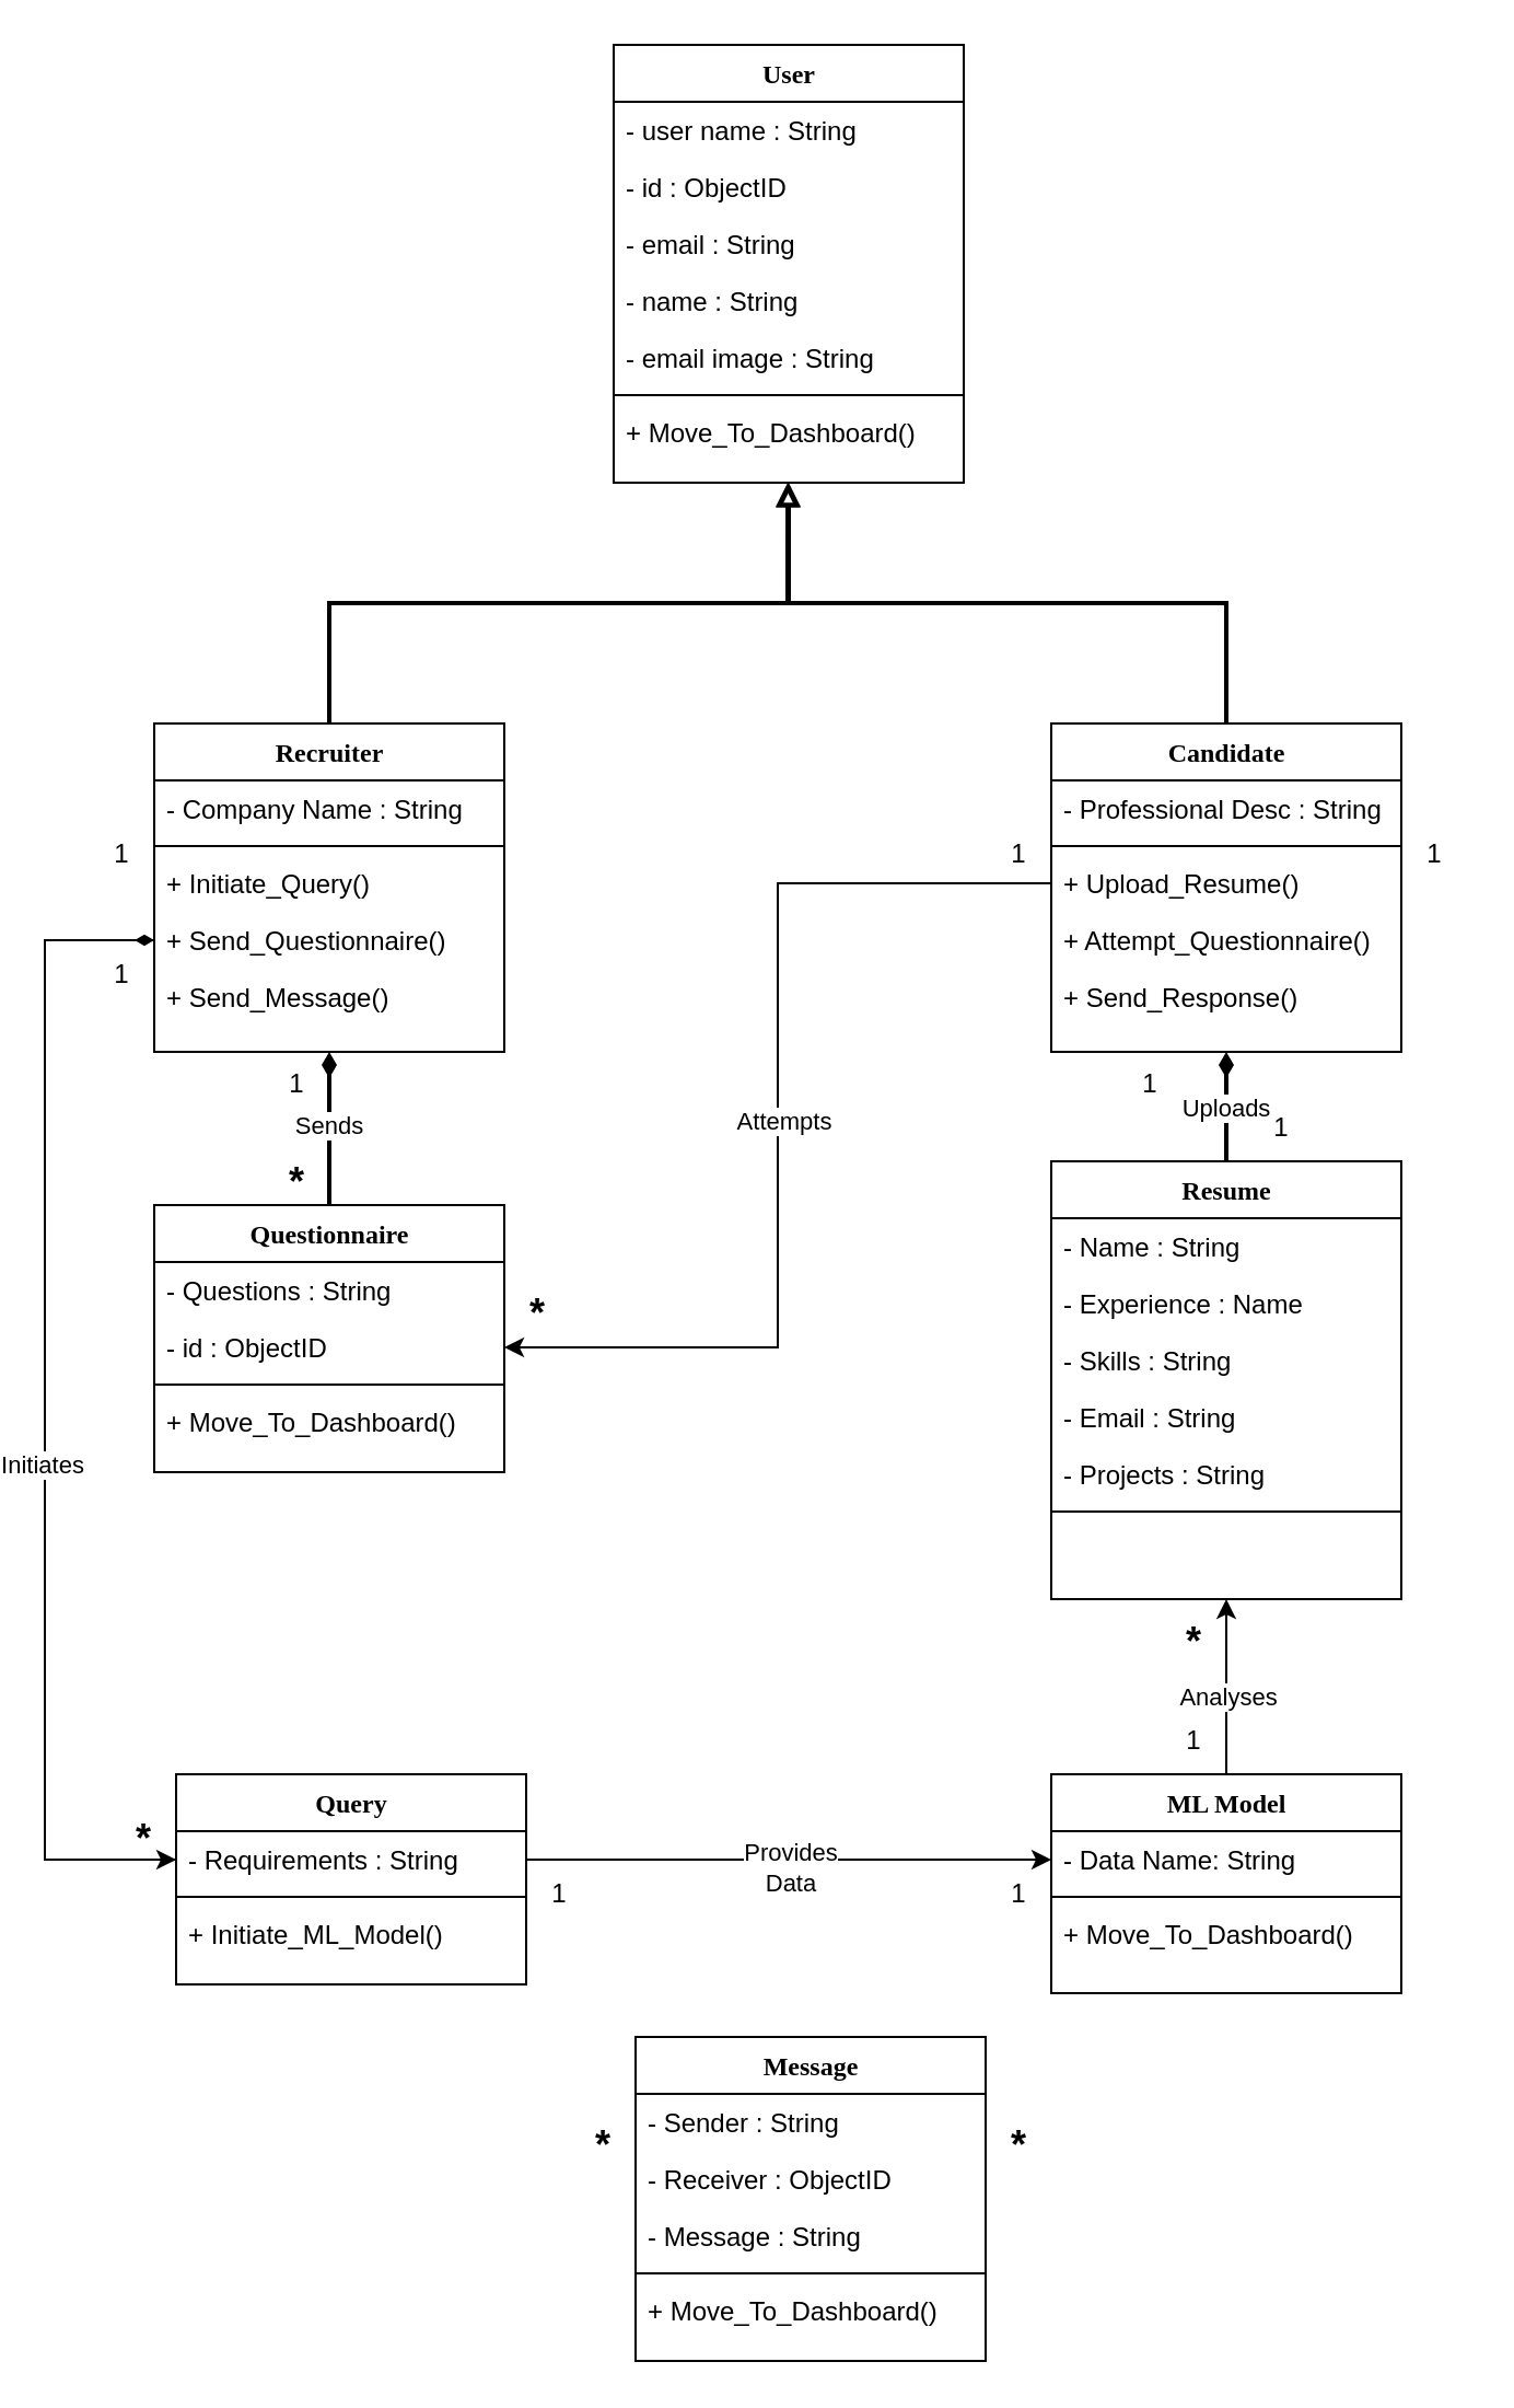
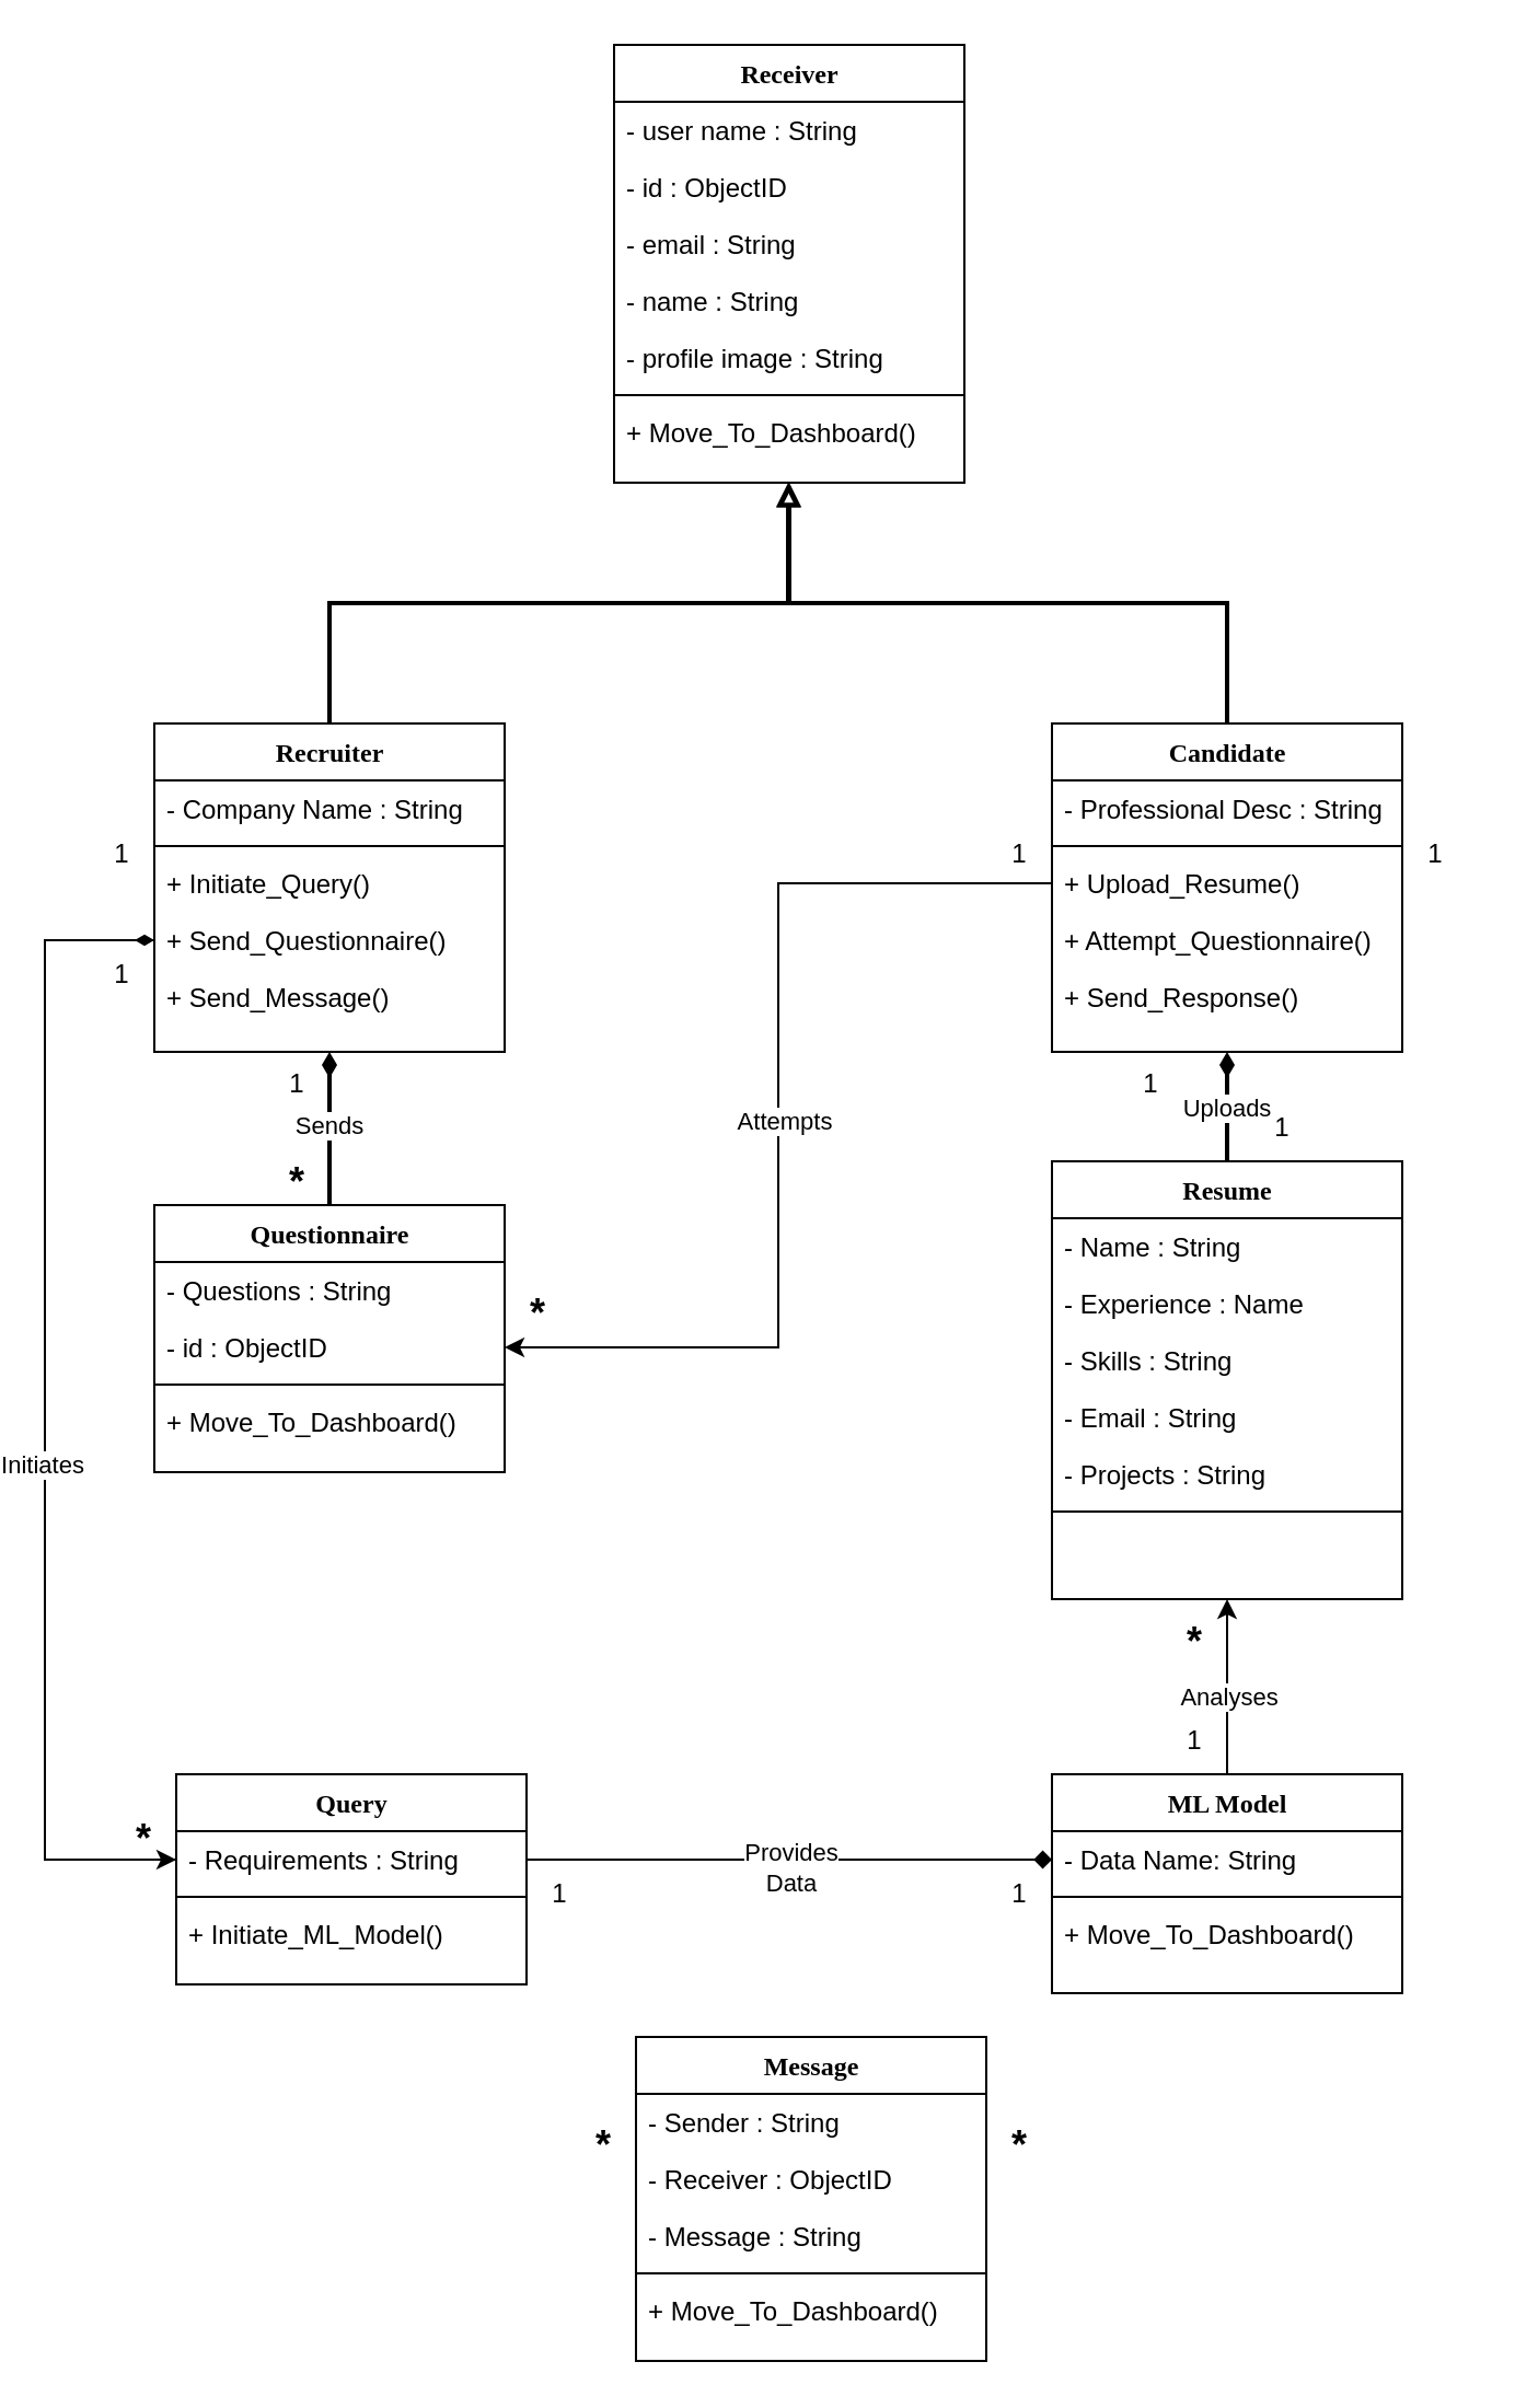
- <mxCell id="8" value="User" style="swimlane;html=1;fontStyle=1;align=center;verticalAlign=top;childLayout=stackLayout;horizontal=1;startSize=26;horizontalStack=0;resizeParent=1;resizeLast=0;collapsible=1;marginBottom=0;swimlaneFillColor=#ffffff;rounded=0;shadow=0;comic=0;labelBackgroundColor=none;strokeWidth=1;fillColor=none;fontFamily=Verdana;fontSize=12" parent="1" vertex="1"><mxGeometry x="280" y="20" width="160" height="200" as="geometry" /></mxCell>
+ <mxCell id="8" value="Receiver" style="swimlane;html=1;fontStyle=1;align=center;verticalAlign=top;childLayout=stackLayout;horizontal=1;startSize=26;horizontalStack=0;resizeParent=1;resizeLast=0;collapsible=1;marginBottom=0;swimlaneFillColor=#ffffff;rounded=0;shadow=0;comic=0;labelBackgroundColor=none;strokeWidth=1;fillColor=none;fontFamily=Verdana;fontSize=12" parent="1" vertex="1"><mxGeometry x="280" y="20" width="160" height="200" as="geometry" /></mxCell>
- <mxCell id="13" value="- email image : String" style="text;html=1;strokeColor=none;fillColor=none;align=left;verticalAlign=top;spacingLeft=4;spacingRight=4;whiteSpace=wrap;overflow=hidden;rotatable=0;points=[[0,0.5],[1,0.5]];portConstraint=eastwest;" parent="8" vertex="1"><mxGeometry y="130" width="160" height="26" as="geometry" /></mxCell>
+ <mxCell id="13" value="- profile image : String" style="text;html=1;strokeColor=none;fillColor=none;align=left;verticalAlign=top;spacingLeft=4;spacingRight=4;whiteSpace=wrap;overflow=hidden;rotatable=0;points=[[0,0.5],[1,0.5]];portConstraint=eastwest;" parent="8" vertex="1"><mxGeometry y="130" width="160" height="26" as="geometry" /></mxCell>
- <mxCell id="61" style="edgeStyle=orthogonalEdgeStyle;rounded=0;orthogonalLoop=1;jettySize=auto;html=1;entryX=0;entryY=0.5;entryDx=0;entryDy=0;" parent="1" source="39" target="45" edge="1"><mxGeometry relative="1" as="geometry" /></mxCell>
+ <mxCell id="61" style="edgeStyle=orthogonalEdgeStyle;rounded=0;orthogonalLoop=1;jettySize=auto;html=1;entryX=0;entryY=0.5;entryDx=0;entryDy=0;endArrow=diamond;" parent="1" source="39" target="45" edge="1"><mxGeometry relative="1" as="geometry" /></mxCell>
